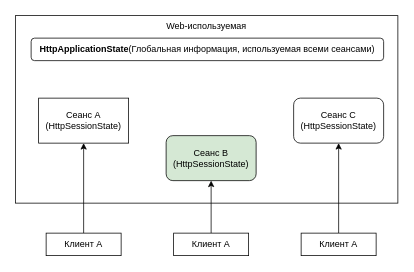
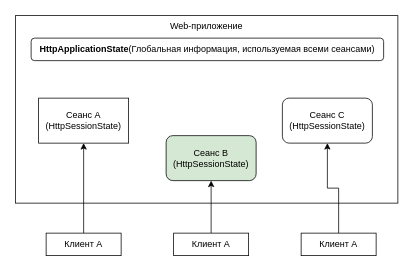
- <mxCell id="2" value="Web-используемая" style="rounded=0;whiteSpace=wrap;html=1;verticalAlign=top;" vertex="1" parent="1"><mxGeometry x="20" y="20" width="510" height="250" as="geometry" /></mxCell>
+ <mxCell id="2" value="Web-приложение" style="rounded=0;whiteSpace=wrap;html=1;verticalAlign=top;" vertex="1" parent="1"><mxGeometry x="20" y="20" width="510" height="250" as="geometry" /></mxCell>
- <mxCell id="6" value="Сеанс С&lt;br&gt;(HttpSessionState)" style="rounded=1;whiteSpace=wrap;html=1;" vertex="1" parent="1"><mxGeometry x="391" y="130" width="120" height="60" as="geometry" /></mxCell>
+ <mxCell id="6" value="Сеанс С&lt;br&gt;(HttpSessionState)" style="rounded=1;whiteSpace=wrap;html=1;" vertex="1" parent="1"><mxGeometry x="376" y="130" width="120" height="60" as="geometry" /></mxCell>
